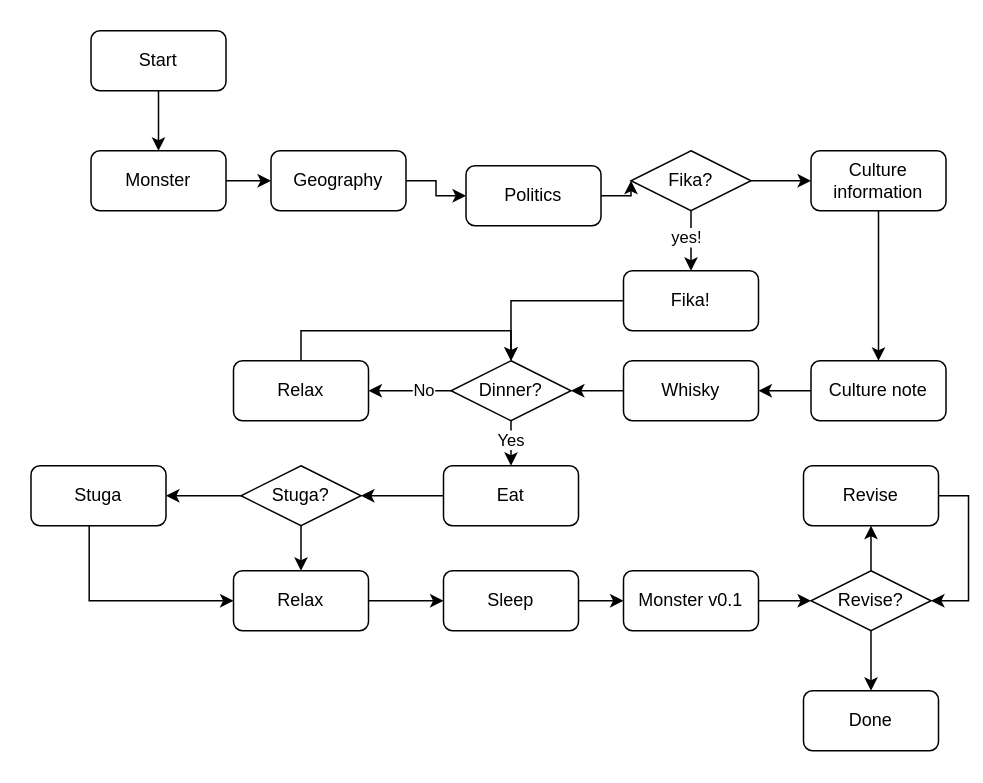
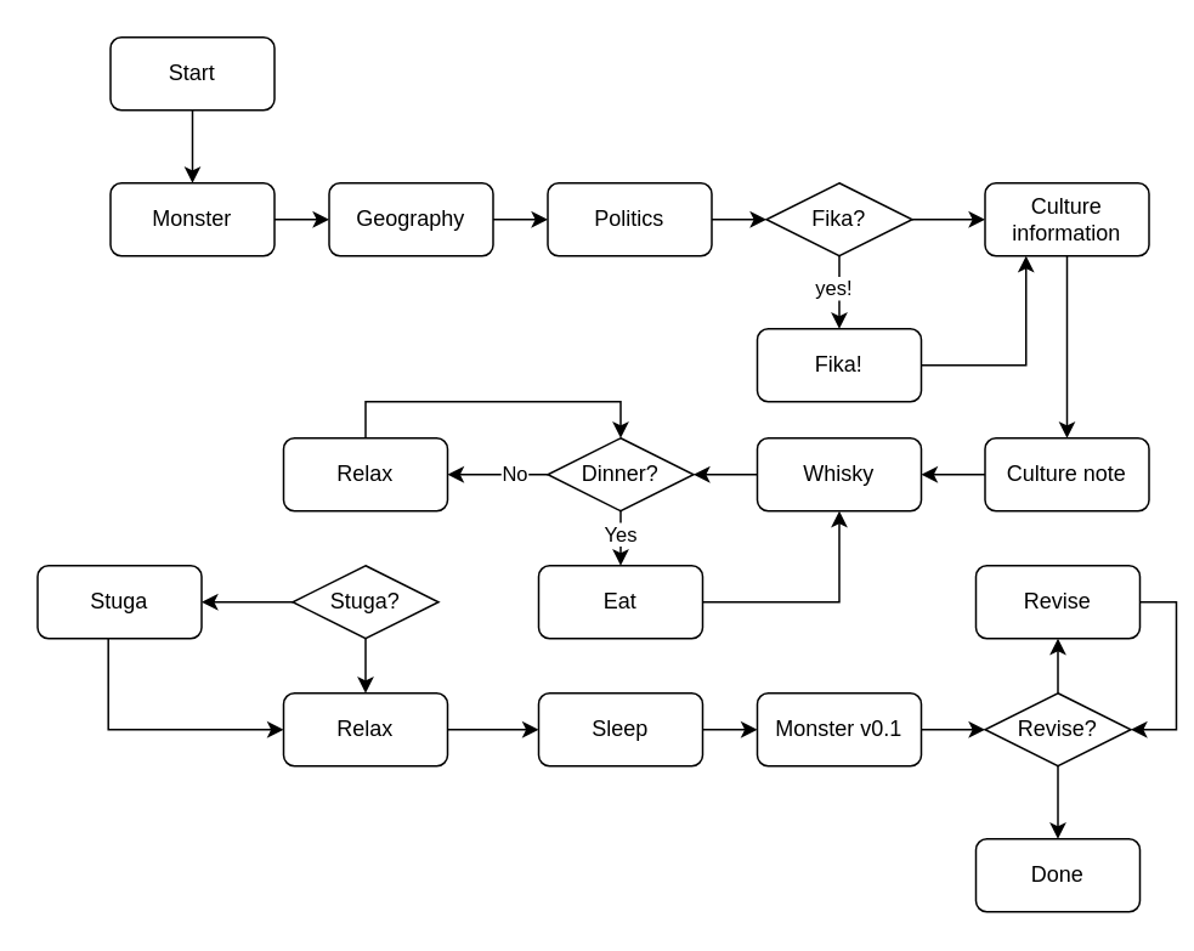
- <mxCell id="7" value="Politics" style="rounded=1;whiteSpace=wrap;html=1;" vertex="1" parent="1"><mxGeometry x="310" y="110" width="90" height="40" as="geometry" /></mxCell>
+ <mxCell id="7" value="Politics" style="rounded=1;whiteSpace=wrap;html=1;" vertex="1" parent="1"><mxGeometry x="300" y="100" width="90" height="40" as="geometry" /></mxCell>
- <mxCell id="31" style="edgeStyle=orthogonalEdgeStyle;rounded=0;orthogonalLoop=1;jettySize=auto;html=1;" edge="1" parent="1" source="32" target="40"><mxGeometry relative="1" as="geometry" /></mxCell>
+ <mxCell id="31" style="edgeStyle=orthogonalEdgeStyle;rounded=0;orthogonalLoop=1;jettySize=auto;html=1;entryX=0.25;entryY=1;entryDx=0;entryDy=0;" edge="1" parent="1" source="32" target="9"><mxGeometry relative="1" as="geometry" /></mxCell>
- <mxCell id="25" style="edgeStyle=orthogonalEdgeStyle;rounded=0;orthogonalLoop=1;jettySize=auto;html=1;" edge="1" parent="1" source="26" target="22"><mxGeometry relative="1" as="geometry" /></mxCell>
+ <mxCell id="25" style="edgeStyle=orthogonalEdgeStyle;rounded=0;orthogonalLoop=1;jettySize=auto;html=1;" edge="1" parent="1" source="26" target="15"><mxGeometry relative="1" as="geometry" /></mxCell>
